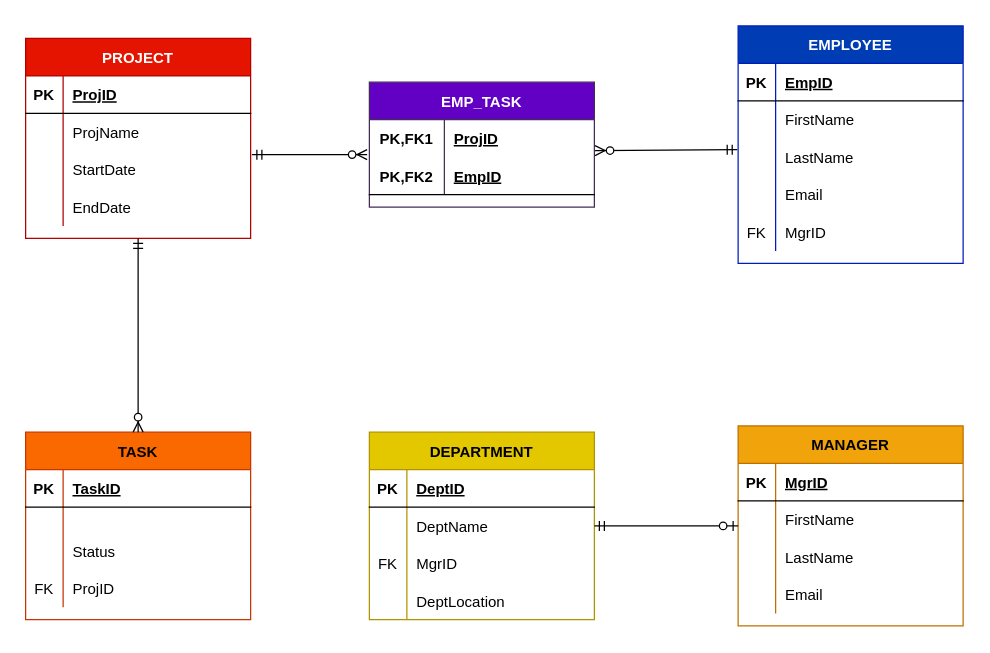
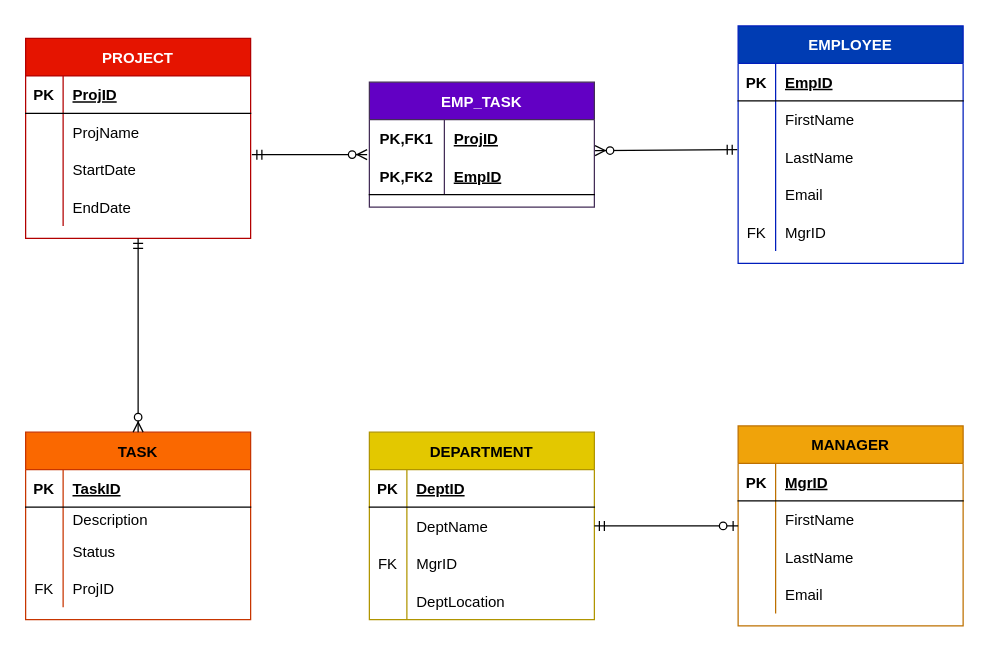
+ <mxCell id="63" value="Description" style="shape=partialRectangle;connectable=0;fillColor=none;top=0;left=0;bottom=0;right=0;align=left;spacingLeft=6;overflow=hidden;" vertex="1" parent="61"><mxGeometry x="30" width="150" height="20" as="geometry" /></mxCell>
